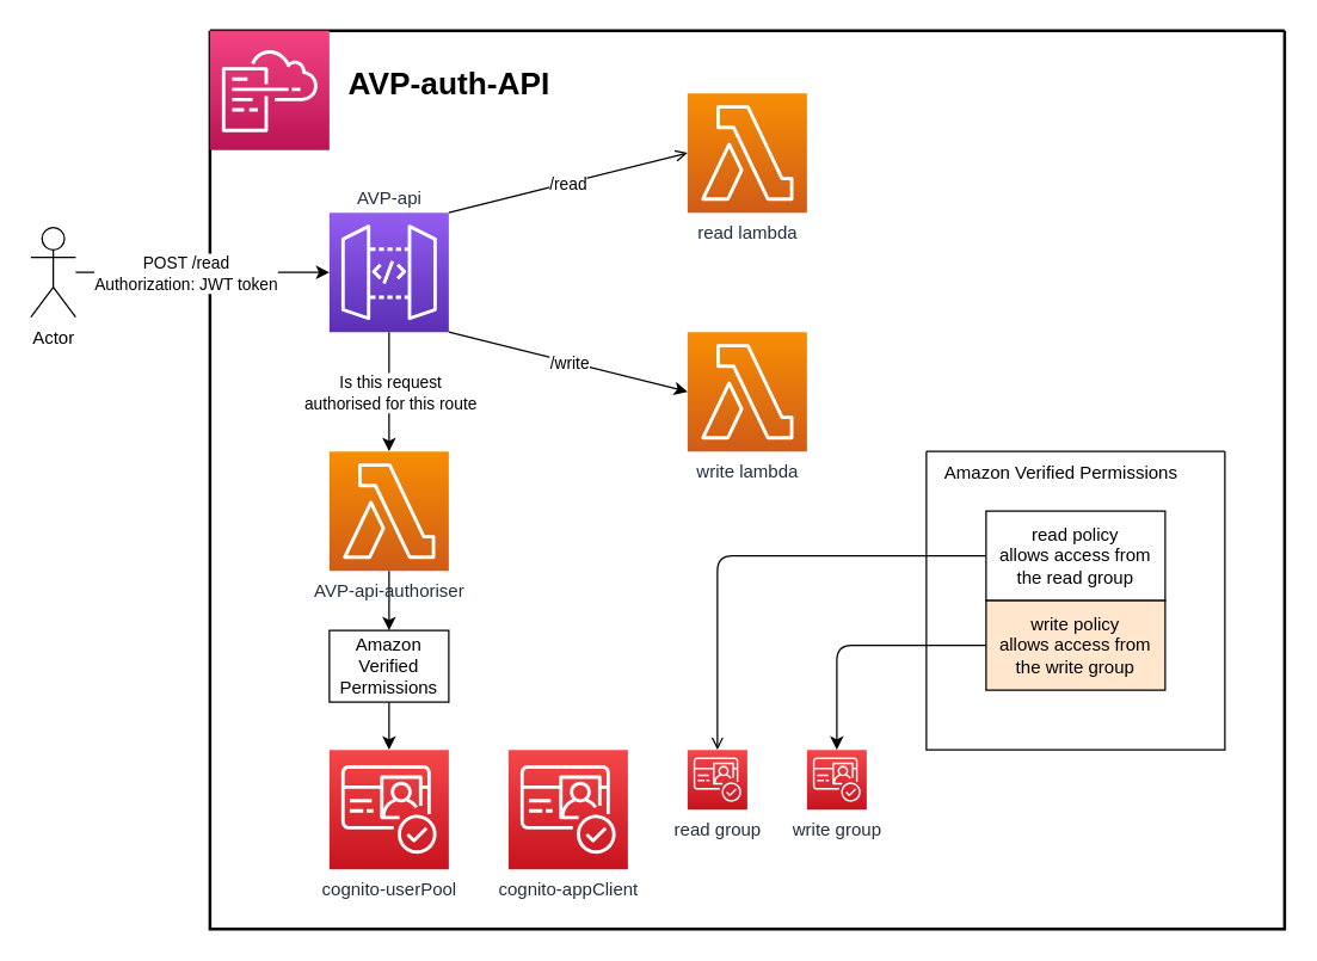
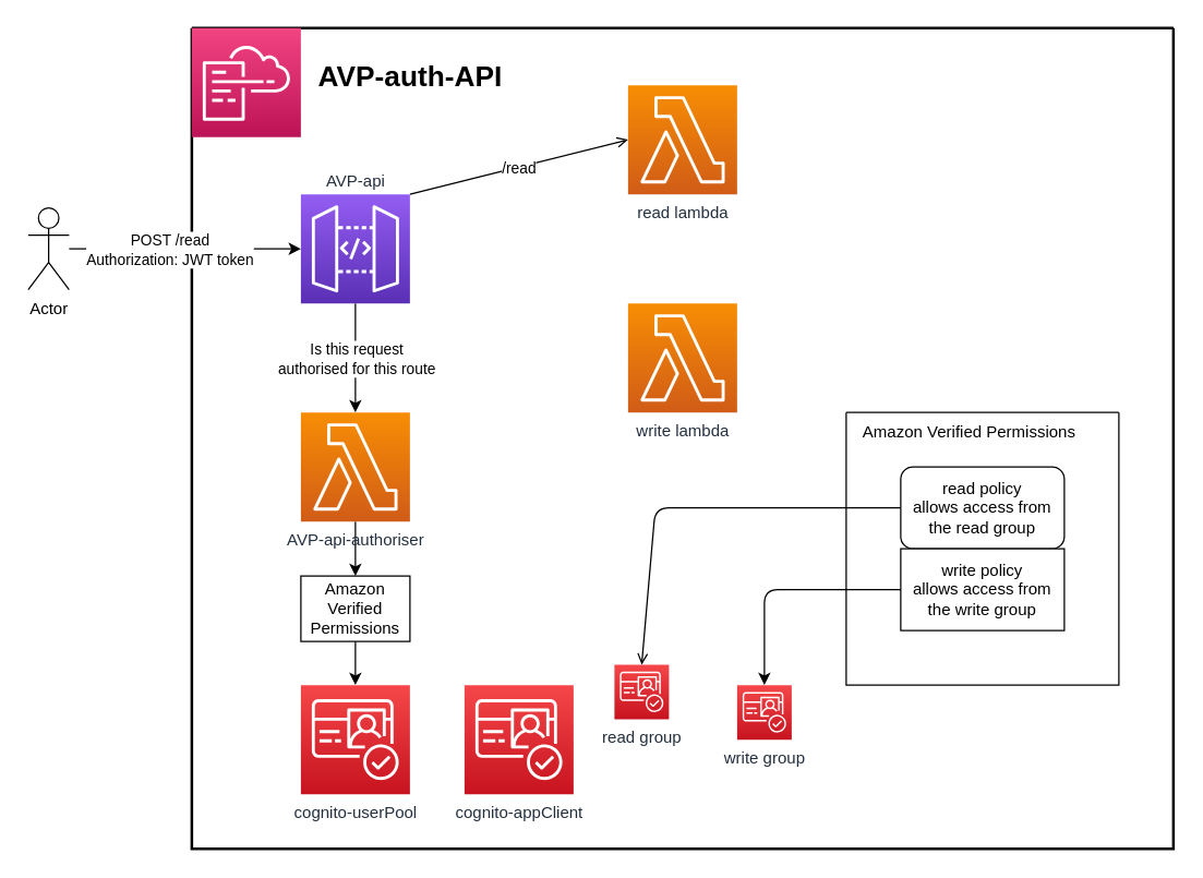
- <mxCell id="11" style="edgeStyle=none;html=1;entryX=0;entryY=0.5;entryDx=0;entryDy=0;entryPerimeter=0;exitX=1;exitY=1;exitDx=0;exitDy=0;exitPerimeter=0;" parent="2" source="15" target="17" edge="1"><mxGeometry relative="1" as="geometry" /></mxCell>
- <mxCell id="12" value="/write" style="edgeLabel;html=1;align=center;verticalAlign=middle;resizable=0;points=[];" parent="11" vertex="1" connectable="0"><mxGeometry x="0.208" y="-2" relative="1" as="geometry"><mxPoint x="-16" y="-6" as="offset" /></mxGeometry></mxCell>
- <mxCell id="24" value="read policy&lt;br&gt;allows access from the read group" style="rounded=0;whiteSpace=wrap;html=1;" parent="22" vertex="1"><mxGeometry x="40" y="40" width="120" height="60" as="geometry" /></mxCell>
+ <mxCell id="24" value="read policy&lt;br&gt;allows access from the read group" style="whiteSpace=wrap;html=1;rounded=1;" parent="22" vertex="1"><mxGeometry x="40" y="40" width="120" height="60" as="geometry" /></mxCell>
- <mxCell id="25" value="write policy&lt;br&gt;allows access from the write group" style="rounded=0;whiteSpace=wrap;html=1;fillColor=#ffe6cc;" parent="22" vertex="1"><mxGeometry x="40" y="100" width="120" height="60" as="geometry" /></mxCell>
+ <mxCell id="25" value="write policy&lt;br&gt;allows access from the write group" style="rounded=0;whiteSpace=wrap;html=1;" parent="22" vertex="1"><mxGeometry x="40" y="100" width="120" height="60" as="geometry" /></mxCell>
- <mxCell id="6" value="read group" style="sketch=0;points=[[0,0,0],[0.25,0,0],[0.5,0,0],[0.75,0,0],[1,0,0],[0,1,0],[0.25,1,0],[0.5,1,0],[0.75,1,0],[1,1,0],[0,0.25,0],[0,0.5,0],[0,0.75,0],[1,0.25,0],[1,0.5,0],[1,0.75,0]];outlineConnect=0;fontColor=#232F3E;gradientColor=#F54749;gradientDirection=north;fillColor=#C7131F;strokeColor=#ffffff;dashed=0;verticalLabelPosition=bottom;verticalAlign=top;align=center;html=1;fontSize=12;fontStyle=0;aspect=fixed;shape=mxgraph.aws4.resourceIcon;resIcon=mxgraph.aws4.cognito;" parent="2" vertex="1"><mxGeometry x="320" y="482" width="40" height="40" as="geometry" /></mxCell>
+ <mxCell id="6" value="read group" style="sketch=0;points=[[0,0,0],[0.25,0,0],[0.5,0,0],[0.75,0,0],[1,0,0],[0,1,0],[0.25,1,0],[0.5,1,0],[0.75,1,0],[1,1,0],[0,0.25,0],[0,0.5,0],[0,0.75,0],[1,0.25,0],[1,0.5,0],[1,0.75,0]];outlineConnect=0;fontColor=#232F3E;gradientColor=#F54749;gradientDirection=north;fillColor=#C7131F;strokeColor=#ffffff;dashed=0;verticalLabelPosition=bottom;verticalAlign=top;align=center;html=1;fontSize=12;fontStyle=0;aspect=fixed;shape=mxgraph.aws4.resourceIcon;resIcon=mxgraph.aws4.cognito;" parent="2" vertex="1"><mxGeometry x="310" y="467" width="40" height="40" as="geometry" /></mxCell>
